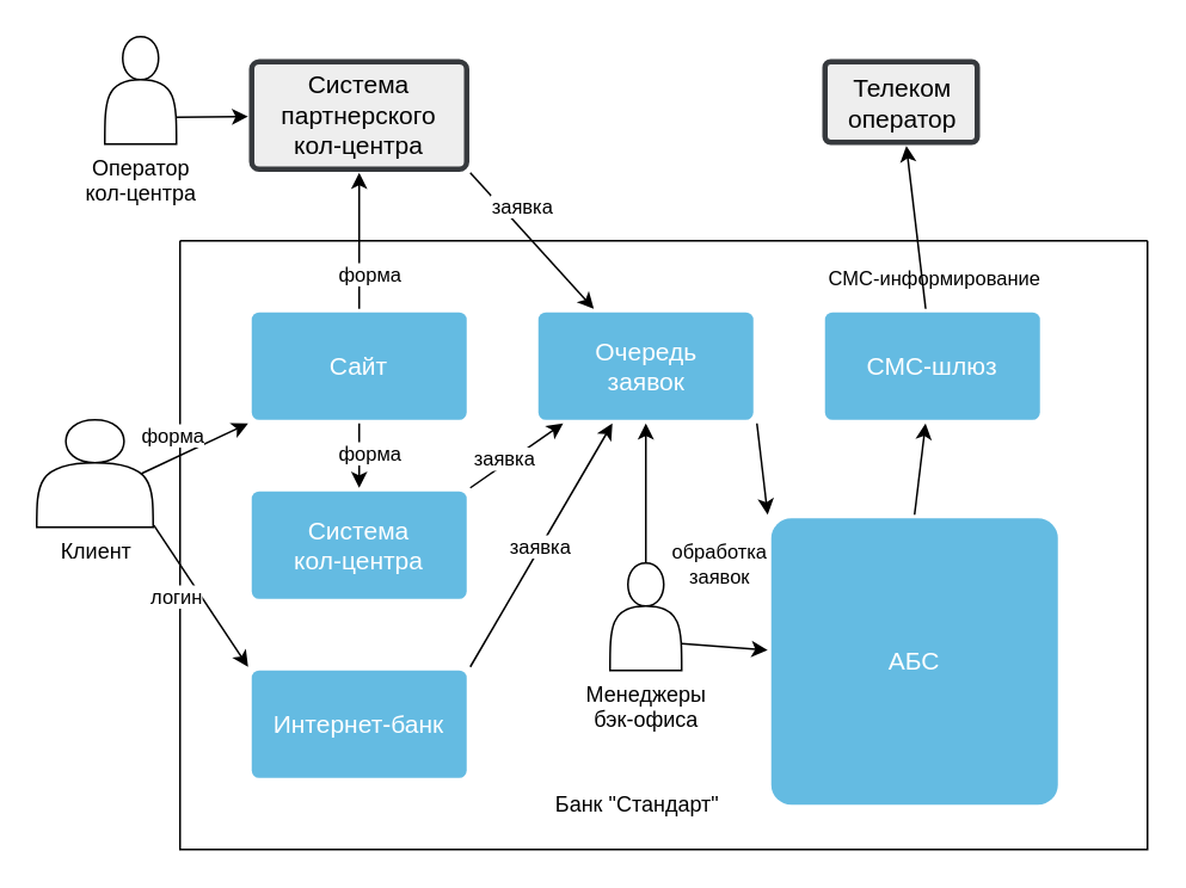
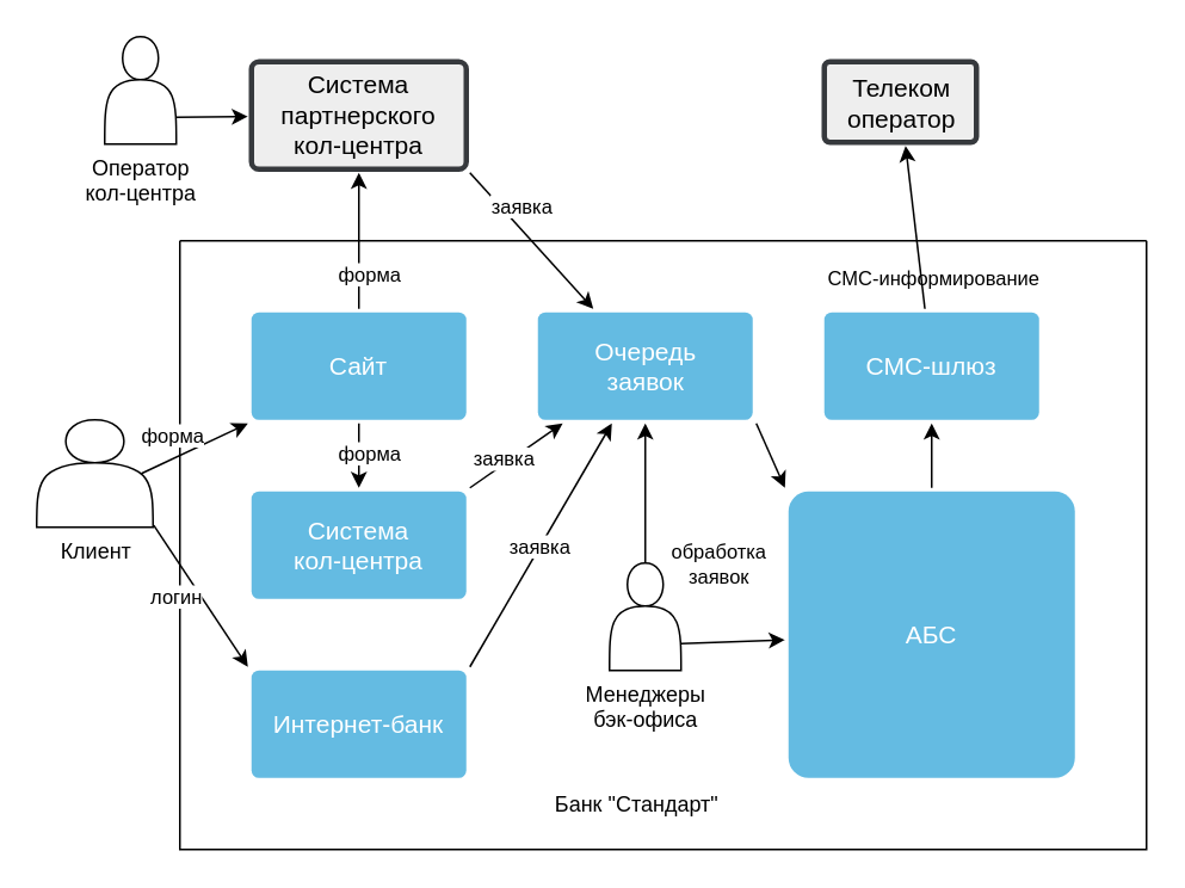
- <mxCell id="8" value="АБС" style="rounded=1;whiteSpace=wrap;html=1;shadow=0;labelBackgroundColor=none;strokeColor=none;strokeWidth=3;fillColor=#64bbe2;fontFamily=Helvetica;fontSize=14;fontColor=#FFFFFF;align=center;spacing=5;arcSize=7;perimeterSpacing=2;" vertex="1" parent="2"><mxGeometry x="330" y="155" width="160" height="160" as="geometry" /></mxCell>
+ <mxCell id="8" value="АБС" style="rounded=1;whiteSpace=wrap;html=1;shadow=0;labelBackgroundColor=none;strokeColor=none;strokeWidth=3;fillColor=#64bbe2;fontFamily=Helvetica;fontSize=14;fontColor=#FFFFFF;align=center;spacing=5;arcSize=7;perimeterSpacing=2;" vertex="1" parent="2"><mxGeometry x="340" y="140" width="160" height="160" as="geometry" /></mxCell>
